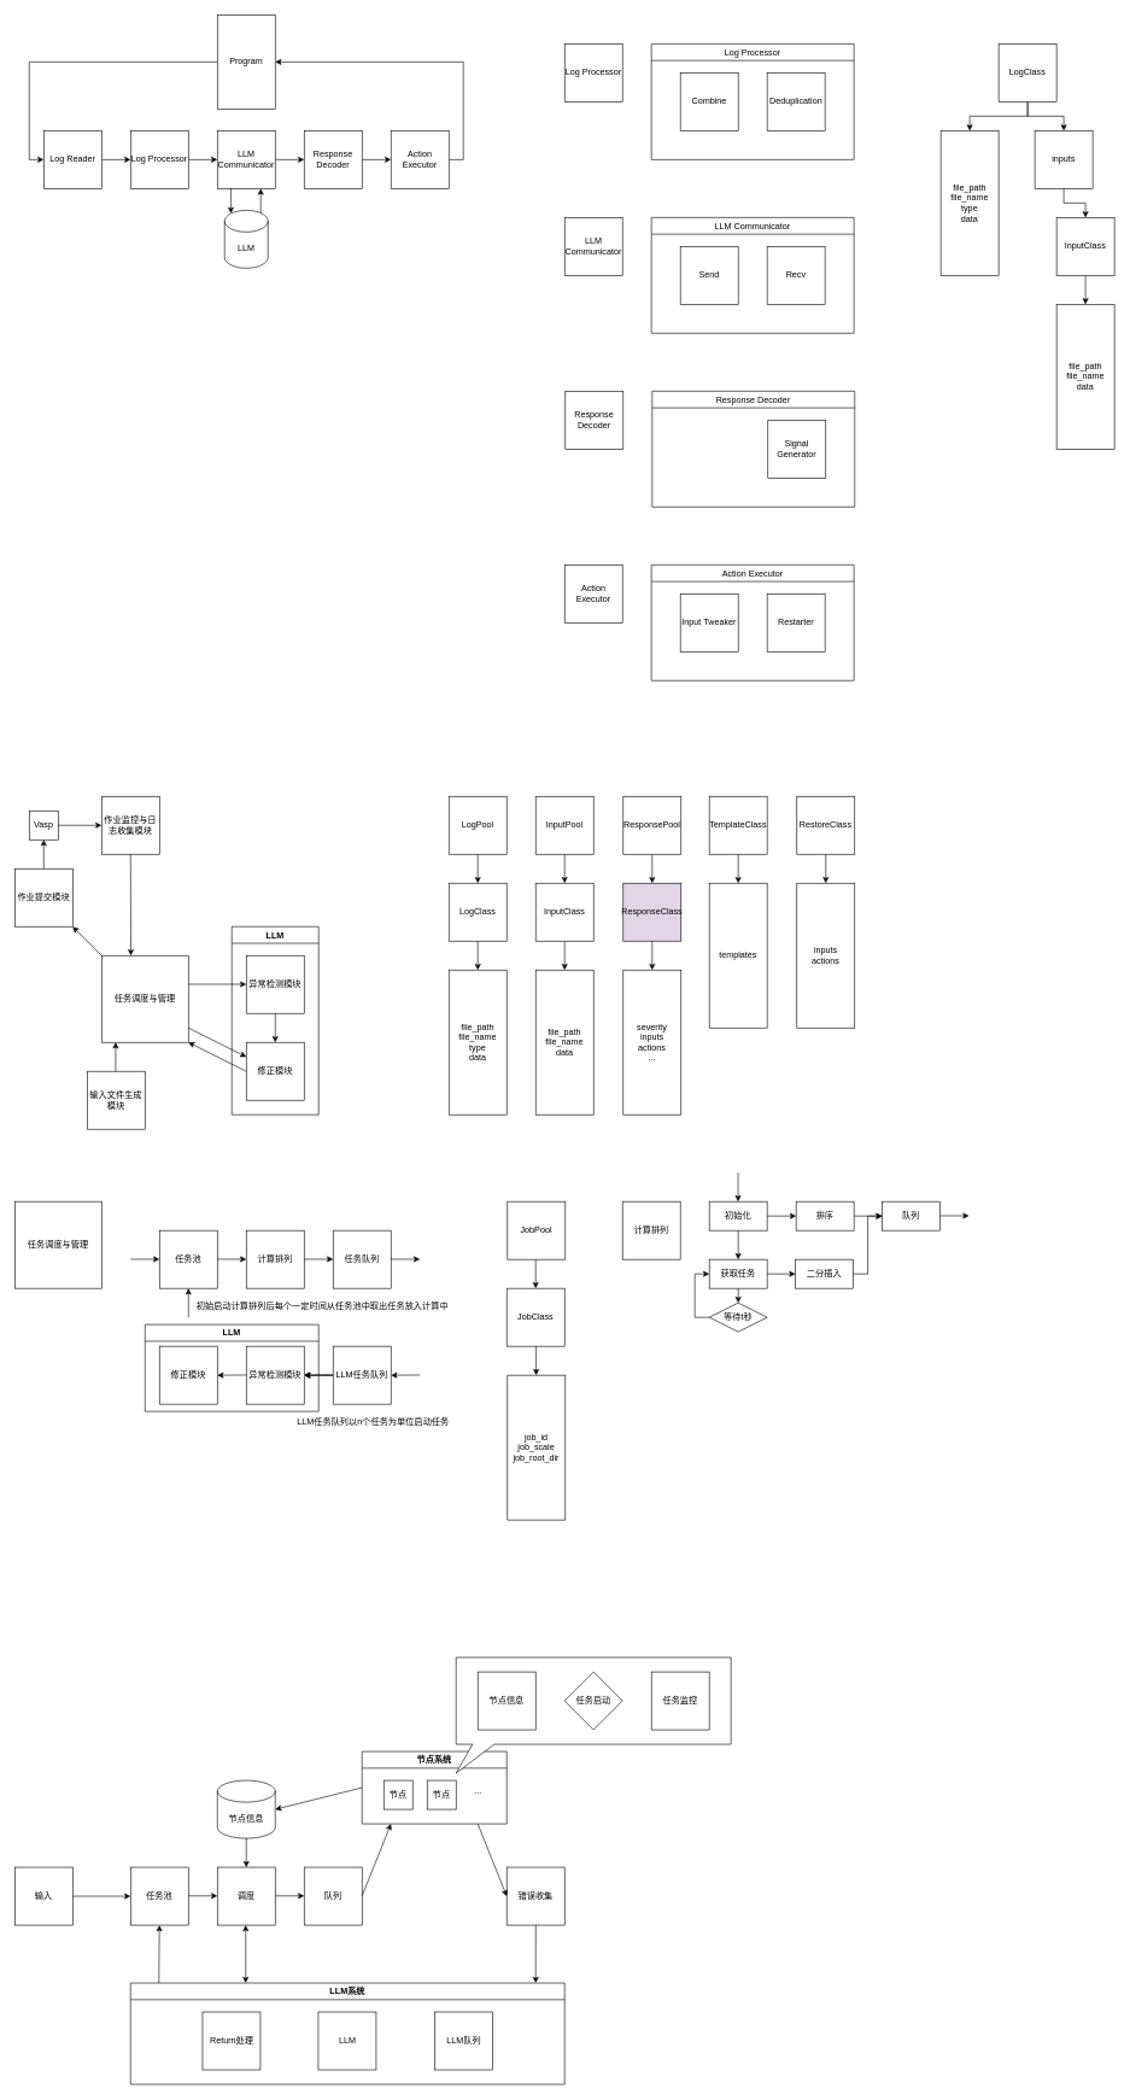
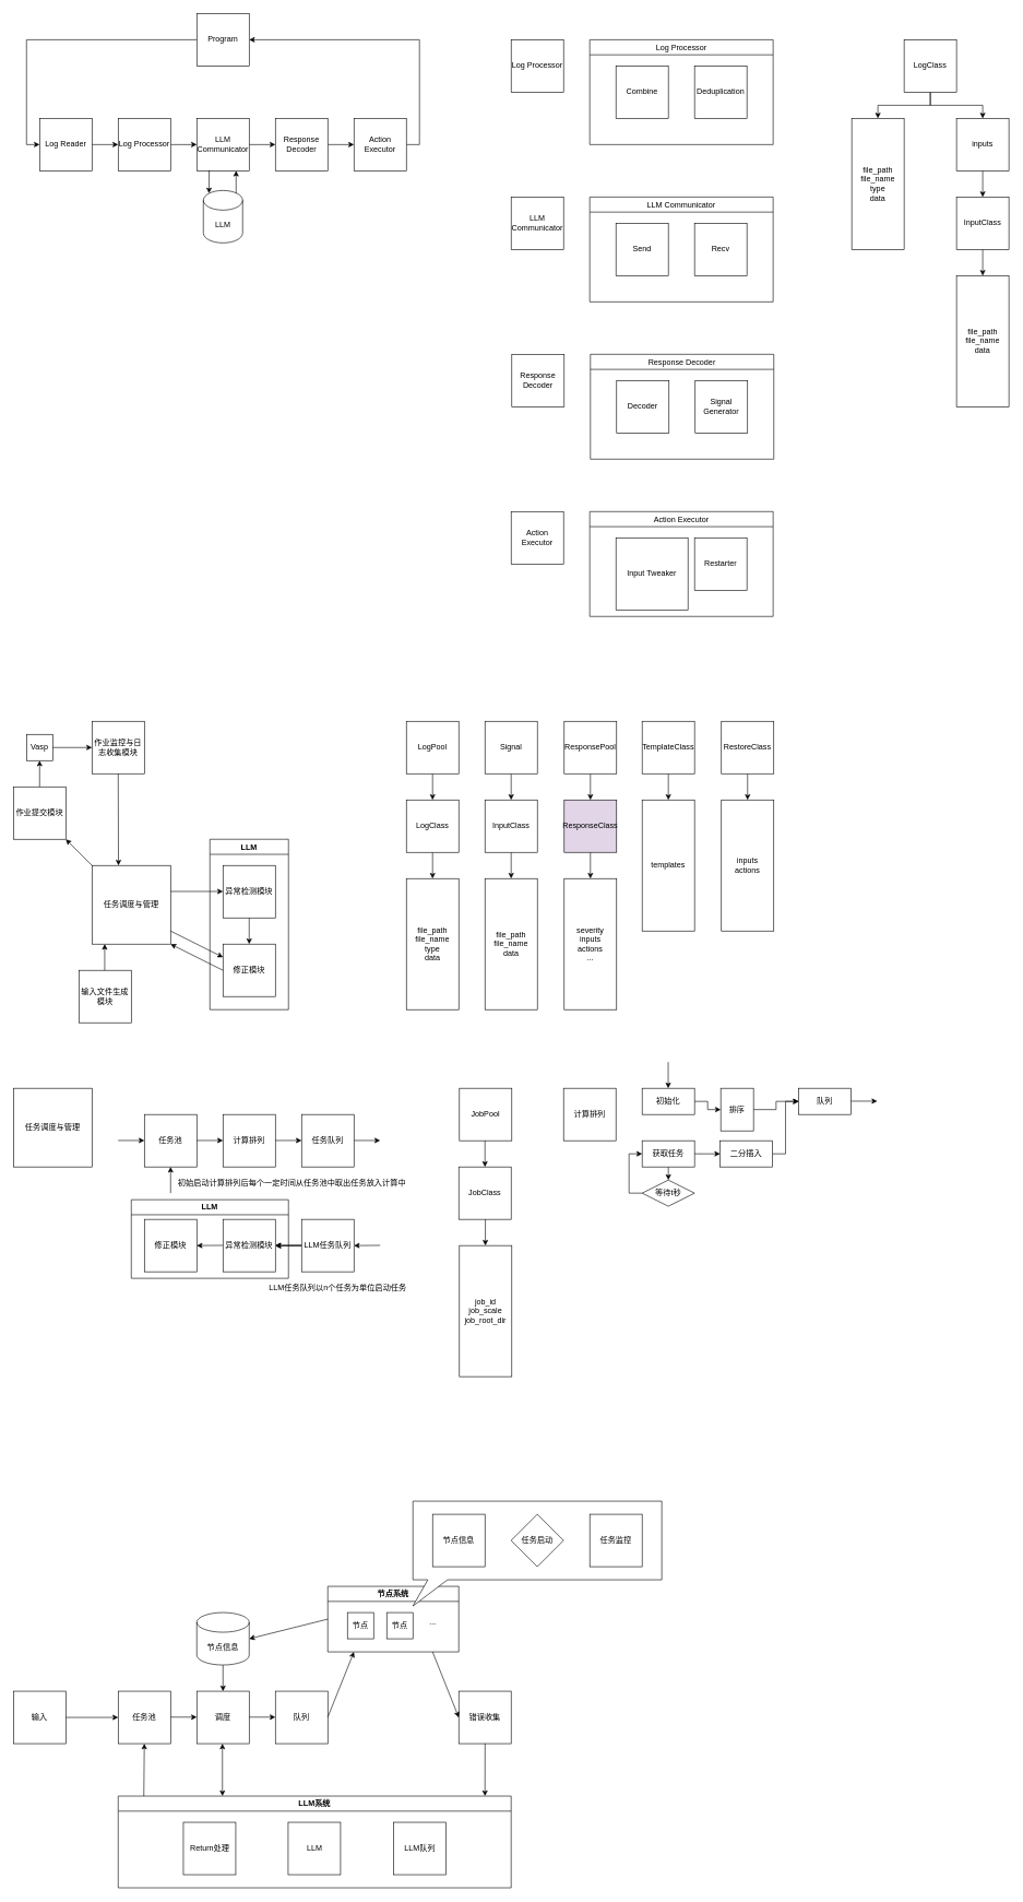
- <mxCell id="16" value="Program" style="rounded=0;whiteSpace=wrap;html=1;" parent="1" vertex="1"><mxGeometry x="300" y="20" width="80" height="130" as="geometry" /></mxCell>
+ <mxCell id="16" value="Program" style="rounded=0;whiteSpace=wrap;html=1;" parent="1" vertex="1"><mxGeometry x="300" y="20" width="80" height="80" as="geometry" /></mxCell>
- <mxCell id="38" value="inputs" style="rounded=0;whiteSpace=wrap;html=1;" parent="1" vertex="1"><mxGeometry x="1430" y="180" width="80" height="80" as="geometry" /></mxCell>
+ <mxCell id="38" value="inputs" style="rounded=0;whiteSpace=wrap;html=1;" parent="1" vertex="1"><mxGeometry x="1460" y="180" width="80" height="80" as="geometry" /></mxCell>
+ <mxCell id="27" value="Decoder" style="rounded=0;whiteSpace=wrap;html=1;" parent="26" vertex="1"><mxGeometry x="40" y="40" width="80" height="80" as="geometry" /></mxCell>
- <mxCell id="31" value="Input Tweaker" style="rounded=0;whiteSpace=wrap;html=1;" parent="30" vertex="1"><mxGeometry x="40" y="40" width="80" height="80" as="geometry" /></mxCell>
+ <mxCell id="31" value="Input Tweaker" style="rounded=0;whiteSpace=wrap;html=1;" parent="30" vertex="1"><mxGeometry x="40" y="40" width="110" height="110" as="geometry" /></mxCell>
- <mxCell id="64" value="InputPool" style="rounded=0;whiteSpace=wrap;html=1;" parent="1" vertex="1"><mxGeometry x="740" y="1100" width="80" height="80" as="geometry" /></mxCell>
+ <mxCell id="64" value="Signal" style="rounded=0;whiteSpace=wrap;html=1;" parent="1" vertex="1"><mxGeometry x="740" y="1100" width="80" height="80" as="geometry" /></mxCell>
- <mxCell id="115" value="排序" style="rounded=0;whiteSpace=wrap;html=1;" parent="1" vertex="1"><mxGeometry x="1100" y="1660" width="80" height="40" as="geometry" /></mxCell>
+ <mxCell id="115" value="排序" style="rounded=0;whiteSpace=wrap;html=1;" parent="1" vertex="1"><mxGeometry x="1100" y="1660" width="50" height="65" as="geometry" /></mxCell>
- <mxCell id="111" style="edgeStyle=orthogonalEdgeStyle;rounded=0;orthogonalLoop=1;jettySize=auto;html=1;exitX=0.5;exitY=1;exitDx=0;exitDy=0;entryX=0.5;entryY=0;entryDx=0;entryDy=0;" parent="1" source="113" target="108" edge="1"><mxGeometry relative="1" as="geometry" /></mxCell>
